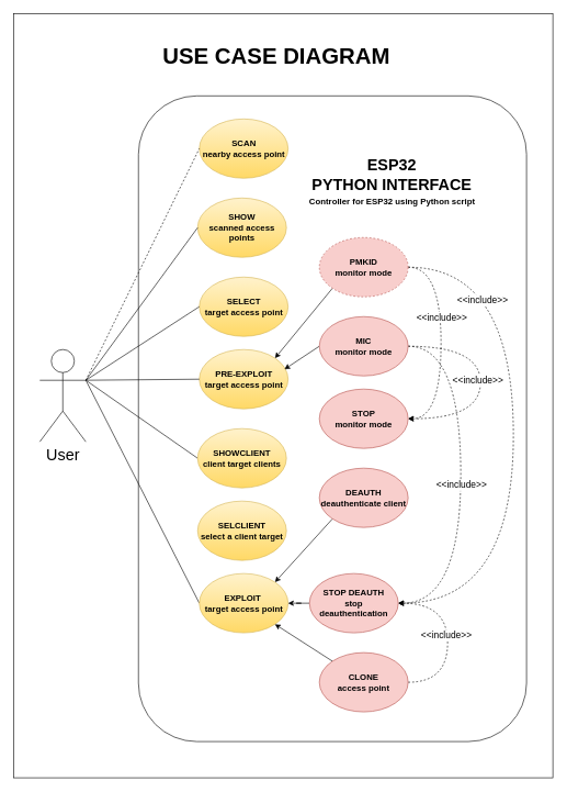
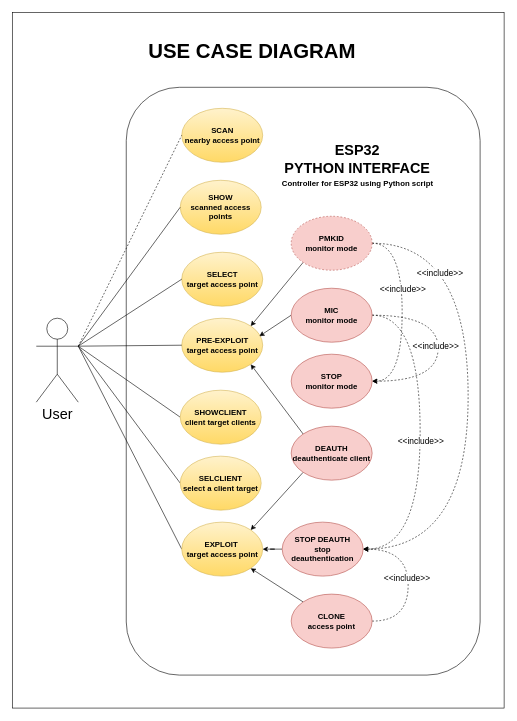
+ <mxCell id="32" style="rounded=0;orthogonalLoop=1;jettySize=auto;html=1;exitX=0;exitY=0;exitDx=0;exitDy=0;entryX=1;entryY=1;entryDx=0;entryDy=0;" parent="1" source="34" target="7" edge="1"><mxGeometry relative="1" as="geometry" /></mxCell>
+ <mxCell id="15" style="rounded=0;orthogonalLoop=1;jettySize=auto;html=1;exitX=1;exitY=0.333;exitDx=0;exitDy=0;exitPerimeter=0;entryX=0;entryY=0.5;entryDx=0;entryDy=0;endArrow=none;endFill=0;" parent="1" source="16" target="44" edge="1"><mxGeometry relative="1" as="geometry" /></mxCell>
